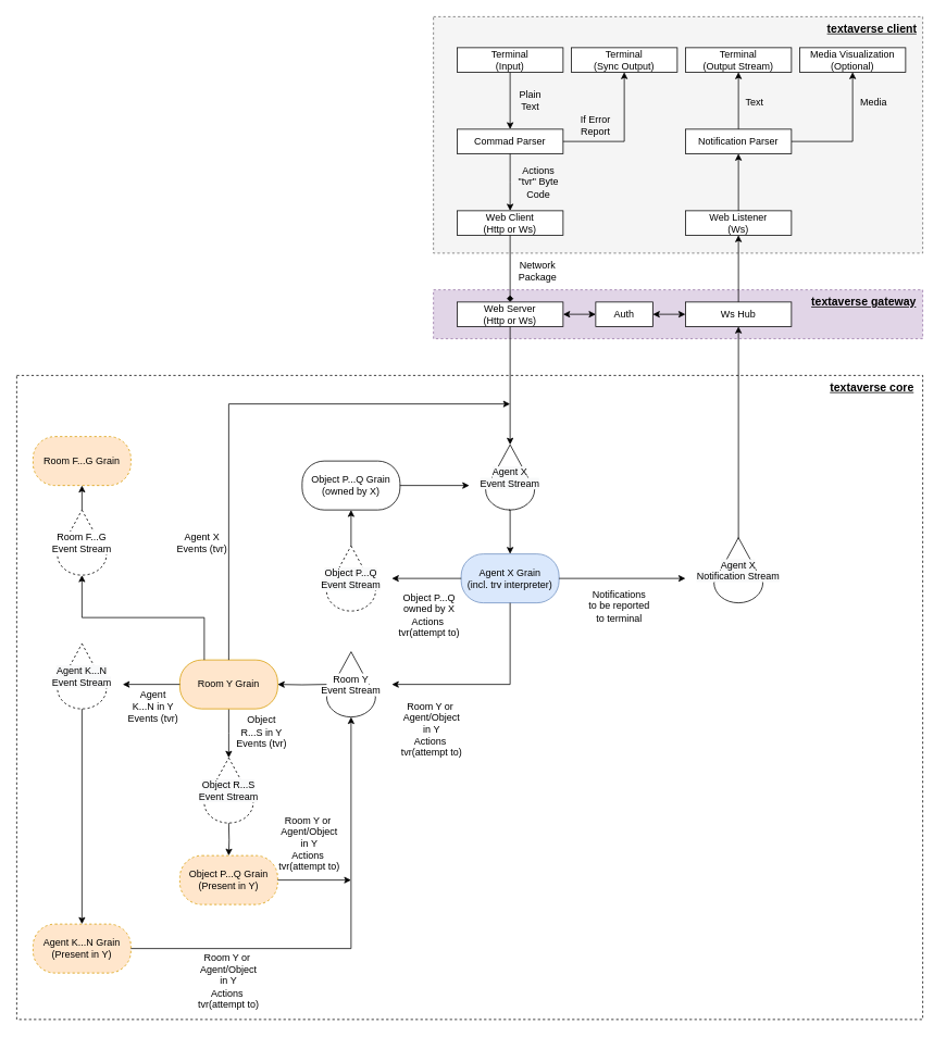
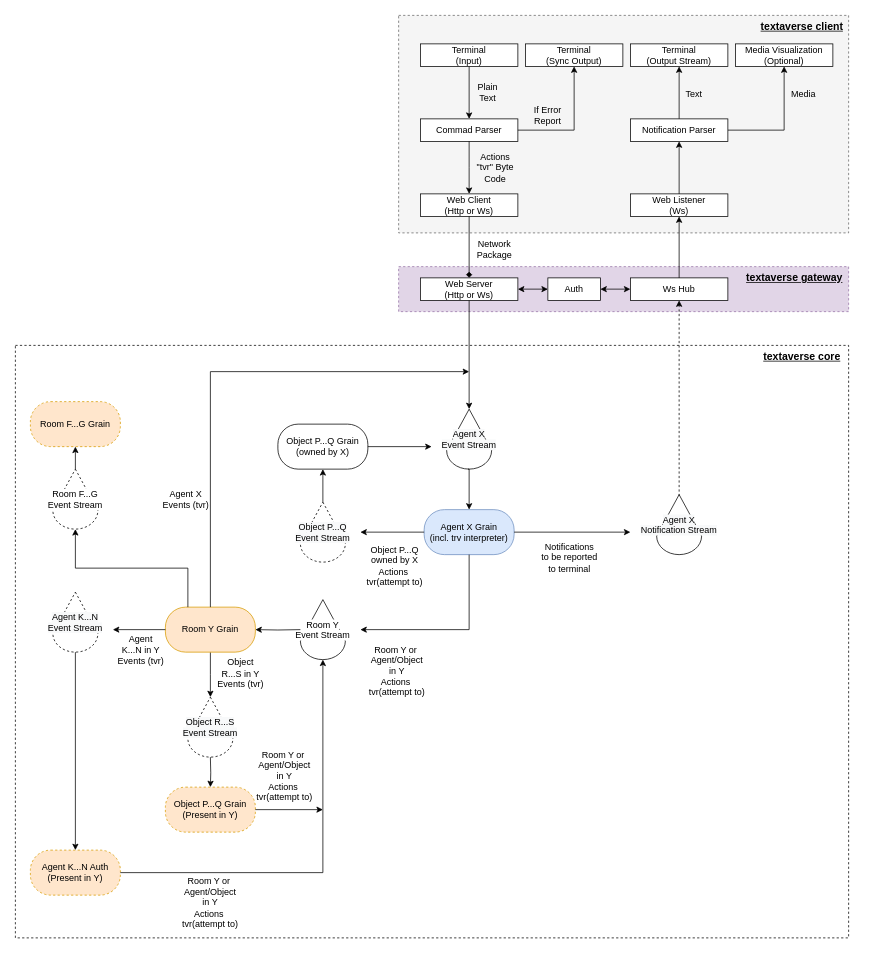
- <mxCell id="29" value="" style="edgeStyle=orthogonalEdgeStyle;rounded=1;orthogonalLoop=1;jettySize=auto;html=1;entryX=0.5;entryY=1;entryDx=0;entryDy=0;" parent="1" source="32" target="88" edge="1"><mxGeometry relative="1" as="geometry" /></mxCell>
+ <mxCell id="29" value="" style="edgeStyle=orthogonalEdgeStyle;rounded=1;orthogonalLoop=1;jettySize=auto;html=1;entryX=0.5;entryY=1;entryDx=0;entryDy=0;dashed=1;" parent="1" source="32" target="88" edge="1"><mxGeometry relative="1" as="geometry" /></mxCell>
- <mxCell id="43" value="Agent K...N Grain&lt;br&gt;(Present in Y)" style="rounded=1;whiteSpace=wrap;html=1;arcSize=45;dashed=1;fillColor=#ffe6cc;strokeColor=#d79b00;" parent="1" vertex="1"><mxGeometry x="40" y="1133" width="120" height="60" as="geometry" /></mxCell>
+ <mxCell id="43" value="Agent K...N Auth&lt;br&gt;(Present in Y)" style="rounded=1;whiteSpace=wrap;html=1;arcSize=45;dashed=1;fillColor=#ffe6cc;strokeColor=#d79b00;" parent="1" vertex="1"><mxGeometry x="40" y="1133" width="120" height="60" as="geometry" /></mxCell>
